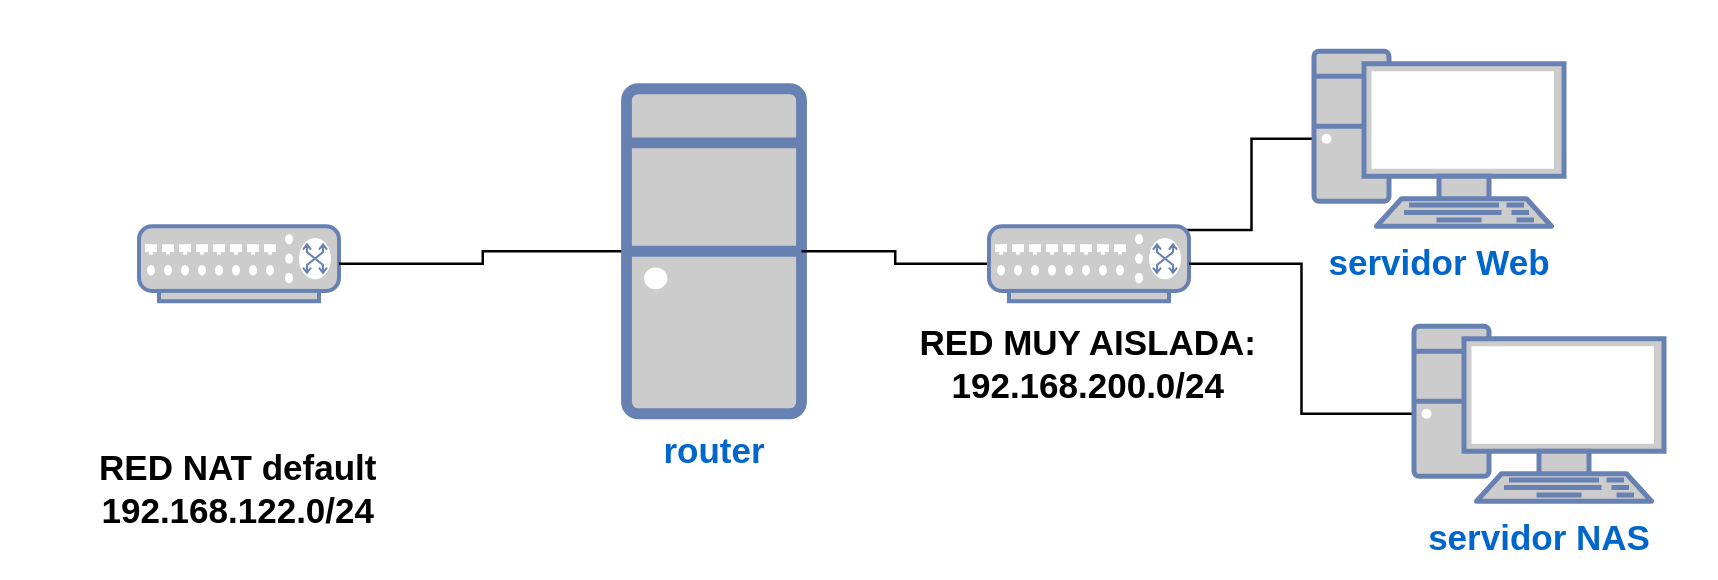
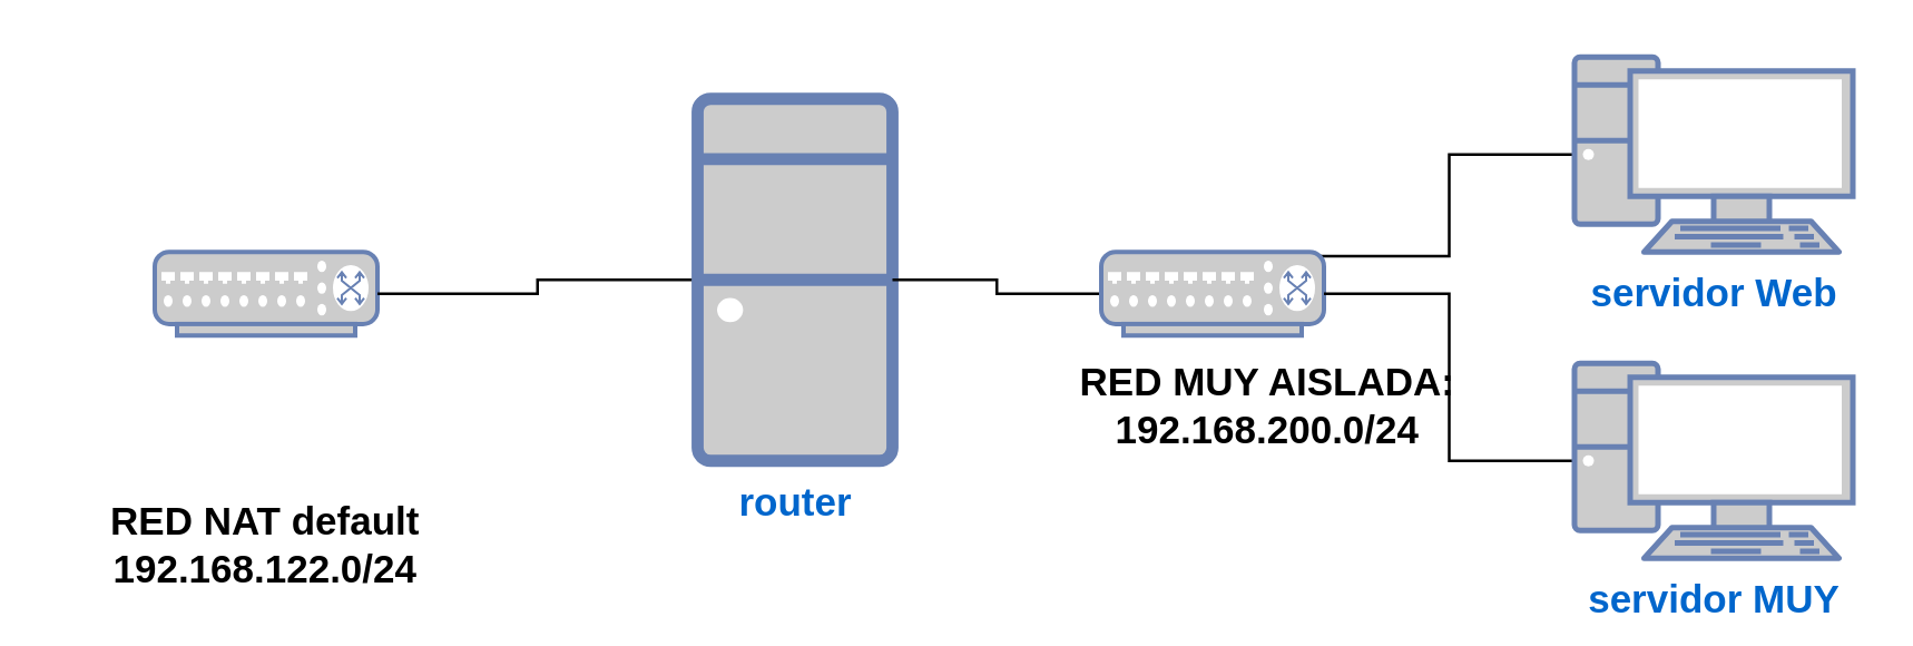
- <mxCell id="6" value="&lt;font size=&quot;1&quot;&gt;&lt;b style=&quot;font-size: 14px;&quot;&gt;servidor Web&lt;/b&gt;&lt;/font&gt;" style="fontColor=#0066CC;verticalAlign=top;verticalLabelPosition=bottom;labelPosition=center;align=center;html=1;outlineConnect=0;fillColor=#CCCCCC;strokeColor=#6881B3;gradientColor=none;gradientDirection=north;strokeWidth=2;shape=mxgraph.networks.pc;" parent="1" vertex="1"><mxGeometry x="525" y="20" width="100" height="70" as="geometry" /></mxCell>
+ <mxCell id="6" value="&lt;font size=&quot;1&quot;&gt;&lt;b style=&quot;font-size: 14px;&quot;&gt;servidor Web&lt;/b&gt;&lt;/font&gt;" style="fontColor=#0066CC;verticalAlign=top;verticalLabelPosition=bottom;labelPosition=center;align=center;html=1;outlineConnect=0;fillColor=#CCCCCC;strokeColor=#6881B3;gradientColor=none;gradientDirection=north;strokeWidth=2;shape=mxgraph.networks.pc;" parent="1" vertex="1"><mxGeometry x="565" y="20" width="100" height="70" as="geometry" /></mxCell>
- <mxCell id="11" value="&lt;font size=&quot;1&quot;&gt;&lt;b style=&quot;font-size: 14px;&quot;&gt;RED MUY AISLADA: 192.168.200.0/24&lt;/b&gt;&lt;/font&gt;" style="text;strokeColor=none;align=center;fillColor=none;html=1;verticalAlign=middle;whiteSpace=wrap;rounded=0;" parent="1" vertex="1"><mxGeometry x="360" y="130" width="150" height="30" as="geometry" /></mxCell>
+ <mxCell id="11" value="&lt;font size=&quot;1&quot;&gt;&lt;b style=&quot;font-size: 14px;&quot;&gt;RED MUY AISLADA: 192.168.200.0/24&lt;/b&gt;&lt;/font&gt;" style="text;strokeColor=none;align=center;fillColor=none;html=1;verticalAlign=middle;whiteSpace=wrap;rounded=0;" parent="1" vertex="1"><mxGeometry x="380" y="130" width="150" height="30" as="geometry" /></mxCell>
- <mxCell id="10" value="&lt;font size=&quot;1&quot;&gt;&lt;b style=&quot;font-size: 14px;&quot;&gt;servidor NAS&lt;/b&gt;&lt;/font&gt;" style="fontColor=#0066CC;verticalAlign=top;verticalLabelPosition=bottom;labelPosition=center;align=center;html=1;outlineConnect=0;fillColor=#CCCCCC;strokeColor=#6881B3;gradientColor=none;gradientDirection=north;strokeWidth=2;shape=mxgraph.networks.pc;" parent="1" vertex="1"><mxGeometry x="565" y="130" width="100" height="70" as="geometry" /></mxCell>
+ <mxCell id="10" value="&lt;font size=&quot;1&quot;&gt;&lt;b style=&quot;font-size: 14px;&quot;&gt;servidor MUY&lt;/b&gt;&lt;/font&gt;" style="fontColor=#0066CC;verticalAlign=top;verticalLabelPosition=bottom;labelPosition=center;align=center;html=1;outlineConnect=0;fillColor=#CCCCCC;strokeColor=#6881B3;gradientColor=none;gradientDirection=north;strokeWidth=2;shape=mxgraph.networks.pc;" parent="1" vertex="1"><mxGeometry x="565" y="130" width="100" height="70" as="geometry" /></mxCell>
